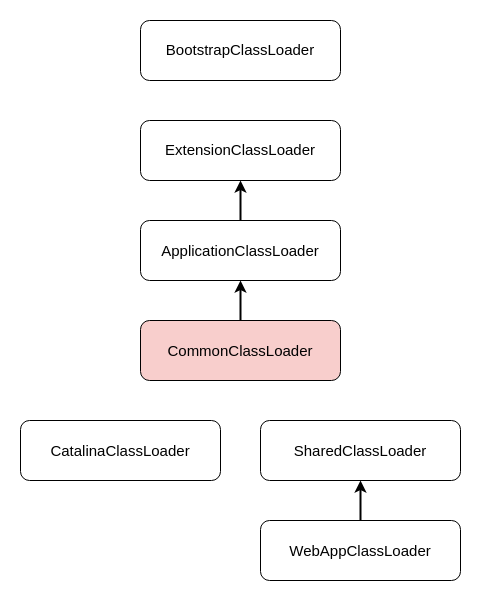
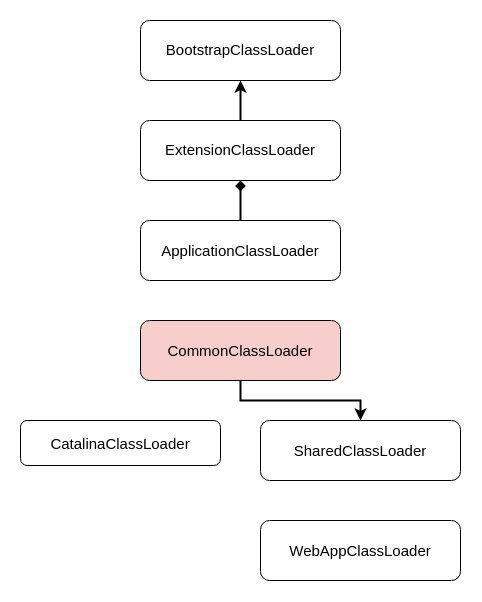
+ <mxCell id="2" value="" style="edgeStyle=orthogonalEdgeStyle;rounded=0;orthogonalLoop=1;jettySize=auto;html=1;strokeWidth=2;fontSize=15;" parent="1" source="5" target="3" edge="1"><mxGeometry relative="1" as="geometry" /></mxCell>
- <mxCell id="4" value="" style="edgeStyle=orthogonalEdgeStyle;rounded=0;orthogonalLoop=1;jettySize=auto;html=1;strokeWidth=2;fontSize=15;exitX=0.5;exitY=0;exitDx=0;exitDy=0;" parent="1" source="6" target="5" edge="1"><mxGeometry relative="1" as="geometry" /></mxCell>
+ <mxCell id="4" value="" style="edgeStyle=orthogonalEdgeStyle;rounded=0;orthogonalLoop=1;jettySize=auto;html=1;strokeWidth=2;fontSize=15;exitX=0.5;exitY=0;exitDx=0;exitDy=0;endArrow=diamond;" parent="1" source="6" target="5" edge="1"><mxGeometry relative="1" as="geometry" /></mxCell>
- <mxCell id="7" value="" style="edgeStyle=orthogonalEdgeStyle;rounded=0;orthogonalLoop=1;jettySize=auto;html=1;strokeWidth=2;" parent="1" source="8" target="6" edge="1"><mxGeometry relative="1" as="geometry" /></mxCell>
+ <mxCell id="7" value="" style="edgeStyle=orthogonalEdgeStyle;rounded=0;orthogonalLoop=1;jettySize=auto;html=1;strokeWidth=2;" parent="1" source="8" target="10" edge="1"><mxGeometry relative="1" as="geometry" /></mxCell>
- <mxCell id="9" value="CatalinaClassLoader" style="rounded=1;whiteSpace=wrap;html=1;fontSize=15;" parent="1" vertex="1"><mxGeometry x="20" y="420" width="200" height="60" as="geometry" /></mxCell>
+ <mxCell id="9" value="CatalinaClassLoader" style="rounded=1;whiteSpace=wrap;html=1;fontSize=15;" parent="1" vertex="1"><mxGeometry x="20" y="420" width="200" height="45" as="geometry" /></mxCell>
- <mxCell id="11" style="edgeStyle=none;rounded=0;orthogonalLoop=1;jettySize=auto;html=1;entryX=0.5;entryY=1;entryDx=0;entryDy=0;strokeWidth=2;" parent="1" source="12" target="10" edge="1"><mxGeometry relative="1" as="geometry" /></mxCell>
